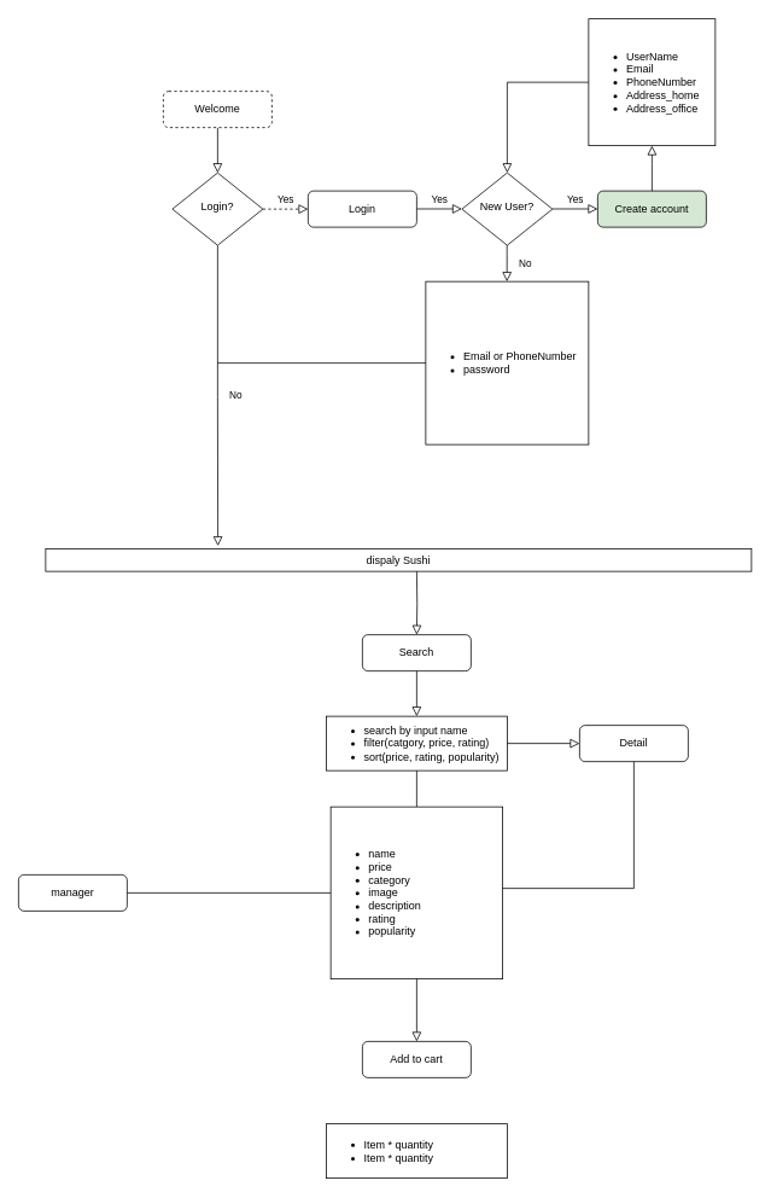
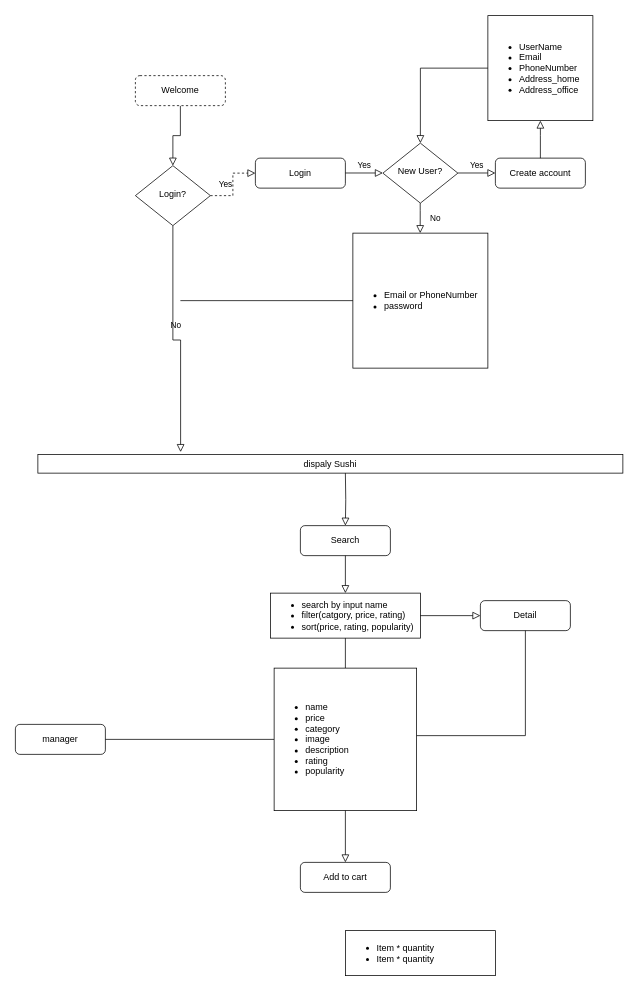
- <mxCell id="6" value="Login?" style="rhombus;whiteSpace=wrap;html=1;shadow=0;fontFamily=Helvetica;fontSize=12;align=center;strokeWidth=1;spacing=6;spacingTop=-4;" parent="1" vertex="1"><mxGeometry x="190" y="190" width="100" height="80" as="geometry" /></mxCell>
+ <mxCell id="6" value="Login?" style="rhombus;whiteSpace=wrap;html=1;shadow=0;fontFamily=Helvetica;fontSize=12;align=center;strokeWidth=1;spacing=6;spacingTop=-4;" parent="1" vertex="1"><mxGeometry x="180" y="220" width="100" height="80" as="geometry" /></mxCell>
- <mxCell id="11" value="Create account" style="rounded=1;whiteSpace=wrap;html=1;fontSize=12;glass=0;strokeWidth=1;shadow=0;fillColor=#d5e8d4;" vertex="1" parent="1"><mxGeometry x="660" y="210" width="120" height="40" as="geometry" /></mxCell>
+ <mxCell id="11" value="Create account" style="rounded=1;whiteSpace=wrap;html=1;fontSize=12;glass=0;strokeWidth=1;shadow=0;" vertex="1" parent="1"><mxGeometry x="660" y="210" width="120" height="40" as="geometry" /></mxCell>
- <mxCell id="26" value="&lt;ul&gt;&lt;li&gt;Item * quantity&lt;/li&gt;&lt;li&gt;Item * quantity&lt;/li&gt;&lt;/ul&gt;" style="rounded=0;whiteSpace=wrap;html=1;align=left;" vertex="1" parent="1"><mxGeometry x="360" y="1240" width="200" height="60" as="geometry" /></mxCell>
+ <mxCell id="26" value="&lt;ul&gt;&lt;li&gt;Item * quantity&lt;/li&gt;&lt;li&gt;Item * quantity&lt;/li&gt;&lt;/ul&gt;" style="rounded=0;whiteSpace=wrap;html=1;align=left;" vertex="1" parent="1"><mxGeometry x="460" y="1240" width="200" height="60" as="geometry" /></mxCell>
